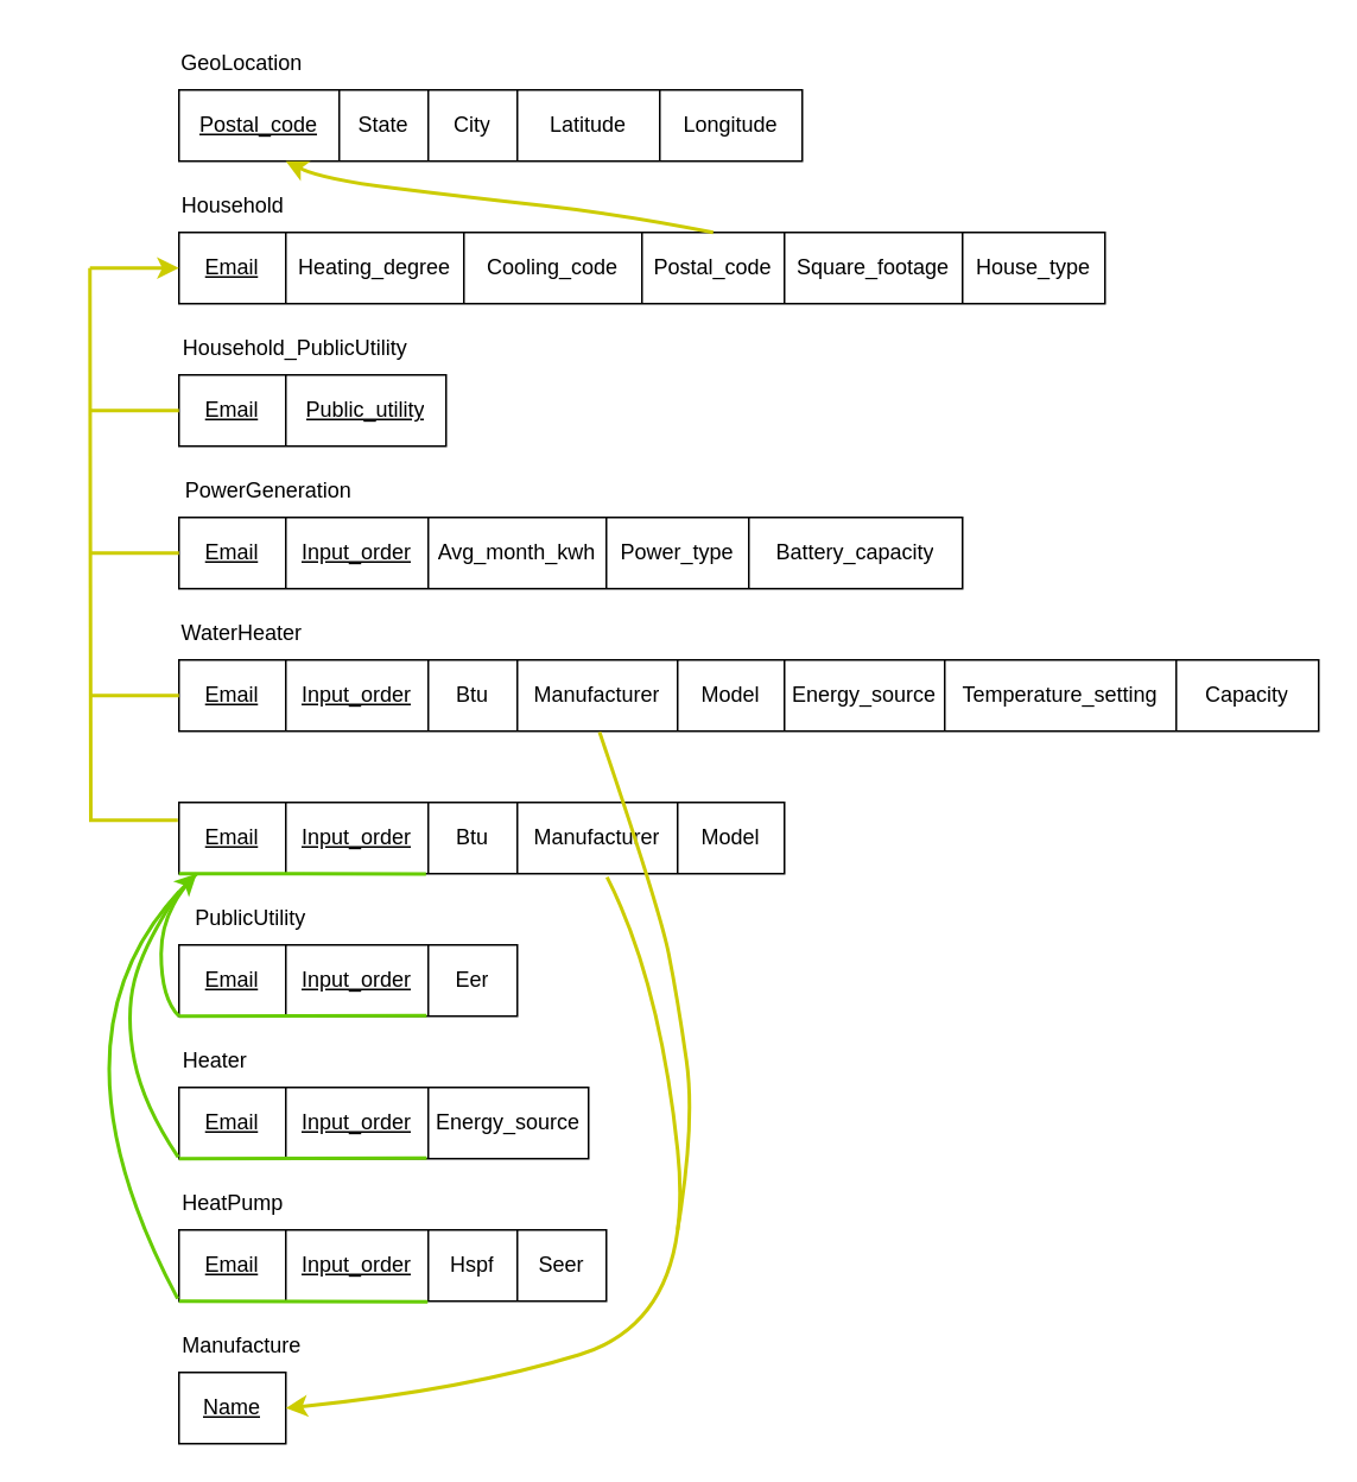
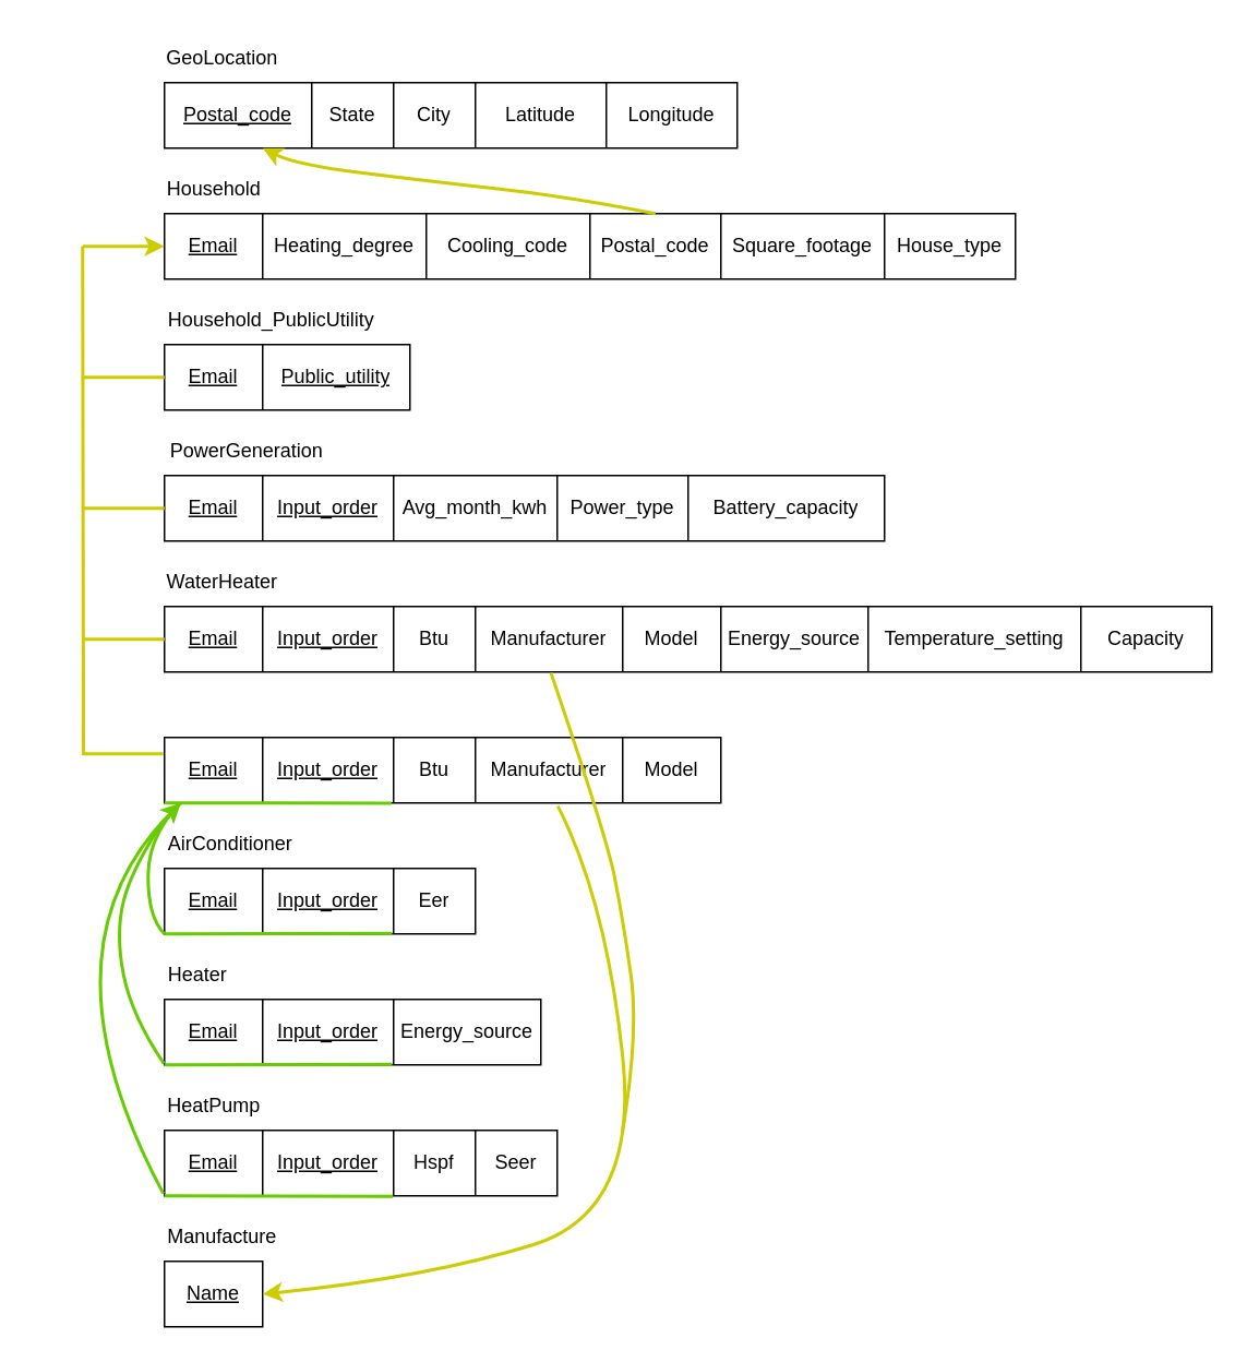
- <mxCell id="62" value="PublicUtility" style="text;html=1;align=center;verticalAlign=middle;resizable=0;points=[];autosize=1;strokeColor=none;fillColor=none;" parent="1" vertex="1"><mxGeometry x="90" y="500" width="100" height="30" as="geometry" /></mxCell>
+ <mxCell id="62" value="AirConditioner" style="text;html=1;align=center;verticalAlign=middle;resizable=0;points=[];autosize=1;strokeColor=none;fillColor=none;" parent="1" vertex="1"><mxGeometry x="90" y="500" width="100" height="30" as="geometry" /></mxCell>
